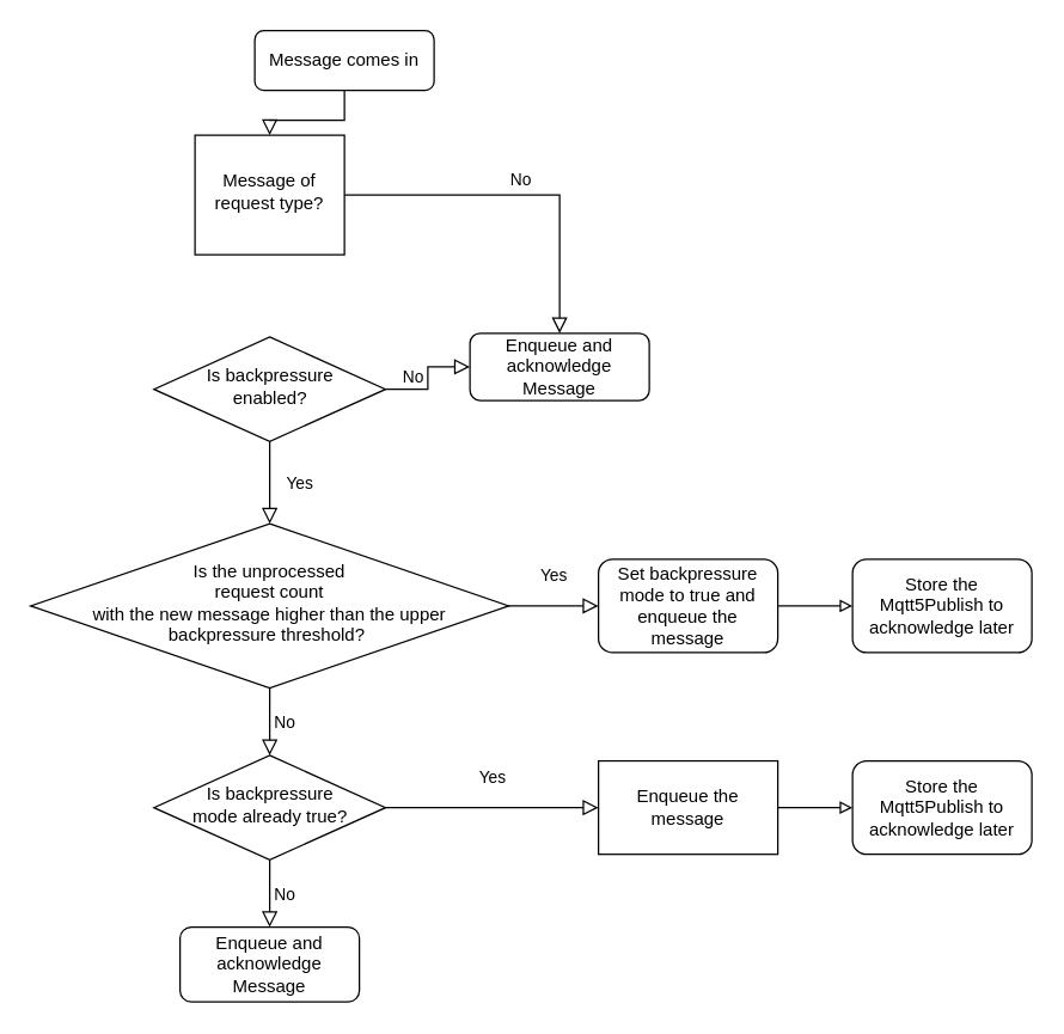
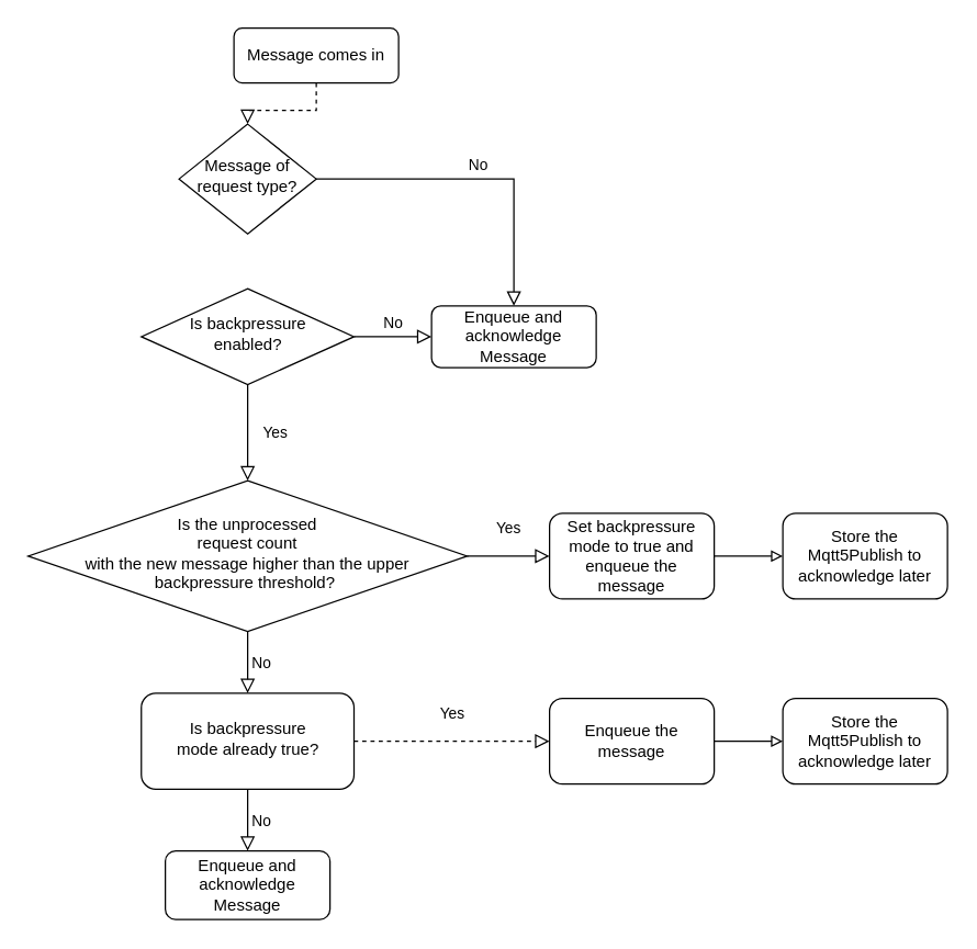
- <mxCell id="2" value="" style="rounded=0;html=1;jettySize=auto;orthogonalLoop=1;fontSize=11;endArrow=block;endFill=0;endSize=8;strokeWidth=1;shadow=0;labelBackgroundColor=none;edgeStyle=orthogonalEdgeStyle;" parent="1" source="3" target="5" edge="1"><mxGeometry relative="1" as="geometry" /></mxCell>
+ <mxCell id="2" value="" style="rounded=0;html=1;jettySize=auto;orthogonalLoop=1;fontSize=11;endArrow=block;endFill=0;endSize=8;strokeWidth=1;shadow=0;labelBackgroundColor=none;edgeStyle=orthogonalEdgeStyle;dashed=1;" parent="1" source="3" target="5" edge="1"><mxGeometry relative="1" as="geometry" /></mxCell>
- <mxCell id="5" value="Message of request type?" style="whiteSpace=wrap;html=1;shadow=0;fontFamily=Helvetica;fontSize=12;align=center;strokeWidth=1;spacing=6;spacingTop=-4;rounded=0;" parent="1" vertex="1"><mxGeometry x="130" y="90" width="100" height="80" as="geometry" /></mxCell>
+ <mxCell id="5" value="Message of request type?" style="rhombus;whiteSpace=wrap;html=1;shadow=0;fontFamily=Helvetica;fontSize=12;align=center;strokeWidth=1;spacing=6;spacingTop=-4;" parent="1" vertex="1"><mxGeometry x="130" y="90" width="100" height="80" as="geometry" /></mxCell>
- <mxCell id="6" value="Is backpressure&lt;br&gt;enabled?" style="rhombus;whiteSpace=wrap;html=1;shadow=0;fontFamily=Helvetica;fontSize=12;align=center;strokeWidth=1;spacing=6;spacingTop=-4;" parent="1" vertex="1"><mxGeometry x="102.5" y="225" width="155" height="70" as="geometry" /></mxCell>
+ <mxCell id="6" value="Is backpressure&lt;br&gt;enabled?" style="rhombus;whiteSpace=wrap;html=1;shadow=0;fontFamily=Helvetica;fontSize=12;align=center;strokeWidth=1;spacing=6;spacingTop=-4;" parent="1" vertex="1"><mxGeometry x="102.5" y="210" width="155" height="70" as="geometry" /></mxCell>
- <mxCell id="15" value="Is backpressure&lt;br&gt;mode already true?" style="rhombus;whiteSpace=wrap;html=1;shadow=0;fontFamily=Helvetica;fontSize=12;align=center;strokeWidth=1;spacing=6;spacingTop=-4;" vertex="1" parent="1"><mxGeometry x="102.5" y="505" width="155" height="70" as="geometry" /></mxCell>
+ <mxCell id="15" value="Is backpressure&lt;br&gt;mode already true?" style="whiteSpace=wrap;html=1;shadow=0;fontFamily=Helvetica;fontSize=12;align=center;strokeWidth=1;spacing=6;spacingTop=-4;rounded=1;" vertex="1" parent="1"><mxGeometry x="102.5" y="505" width="155" height="70" as="geometry" /></mxCell>
- <mxCell id="18" value="Yes" style="rounded=0;html=1;jettySize=auto;orthogonalLoop=1;fontSize=11;endArrow=block;endFill=0;endSize=8;strokeWidth=1;shadow=0;labelBackgroundColor=none;edgeStyle=orthogonalEdgeStyle;entryX=0;entryY=0.5;entryDx=0;entryDy=0;exitX=1;exitY=0.5;exitDx=0;exitDy=0;" edge="1" parent="1" source="15" target="17"><mxGeometry y="20" relative="1" as="geometry"><mxPoint as="offset" /><mxPoint x="350" y="415" as="sourcePoint" /><mxPoint x="410" y="415" as="targetPoint" /></mxGeometry></mxCell>
+ <mxCell id="18" value="Yes" style="rounded=0;html=1;jettySize=auto;orthogonalLoop=1;fontSize=11;endArrow=block;endFill=0;endSize=8;strokeWidth=1;shadow=0;labelBackgroundColor=none;edgeStyle=orthogonalEdgeStyle;entryX=0;entryY=0.5;entryDx=0;entryDy=0;exitX=1;exitY=0.5;exitDx=0;exitDy=0;dashed=1;" edge="1" parent="1" source="15" target="17"><mxGeometry y="20" relative="1" as="geometry"><mxPoint as="offset" /><mxPoint x="350" y="415" as="sourcePoint" /><mxPoint x="410" y="415" as="targetPoint" /></mxGeometry></mxCell>
- <mxCell id="17" value="Enqueue the message" style="whiteSpace=wrap;html=1;fontSize=12;glass=0;strokeWidth=1;shadow=0;rounded=0;" vertex="1" parent="1"><mxGeometry x="400" y="508.75" width="120" height="62.5" as="geometry" /></mxCell>
+ <mxCell id="17" value="Enqueue the message" style="rounded=1;whiteSpace=wrap;html=1;fontSize=12;glass=0;strokeWidth=1;shadow=0;" vertex="1" parent="1"><mxGeometry x="400" y="508.75" width="120" height="62.5" as="geometry" /></mxCell>
